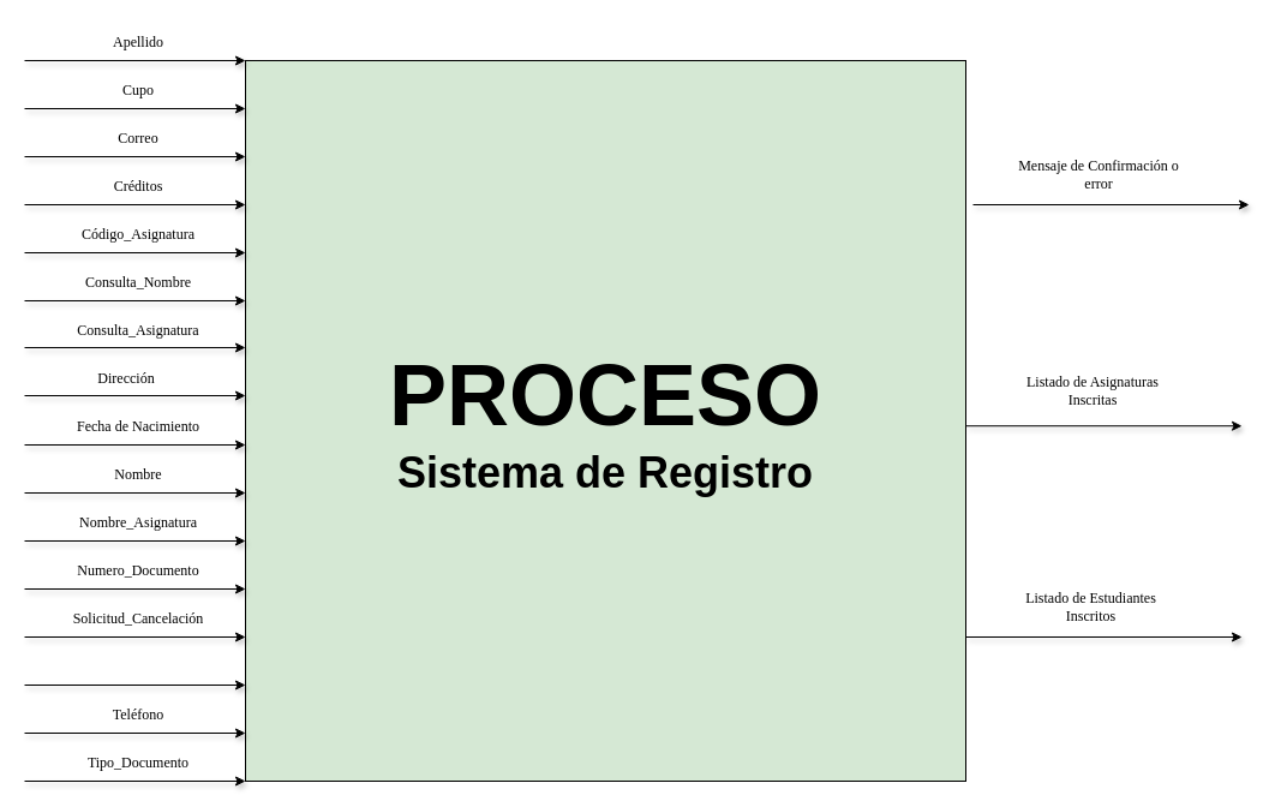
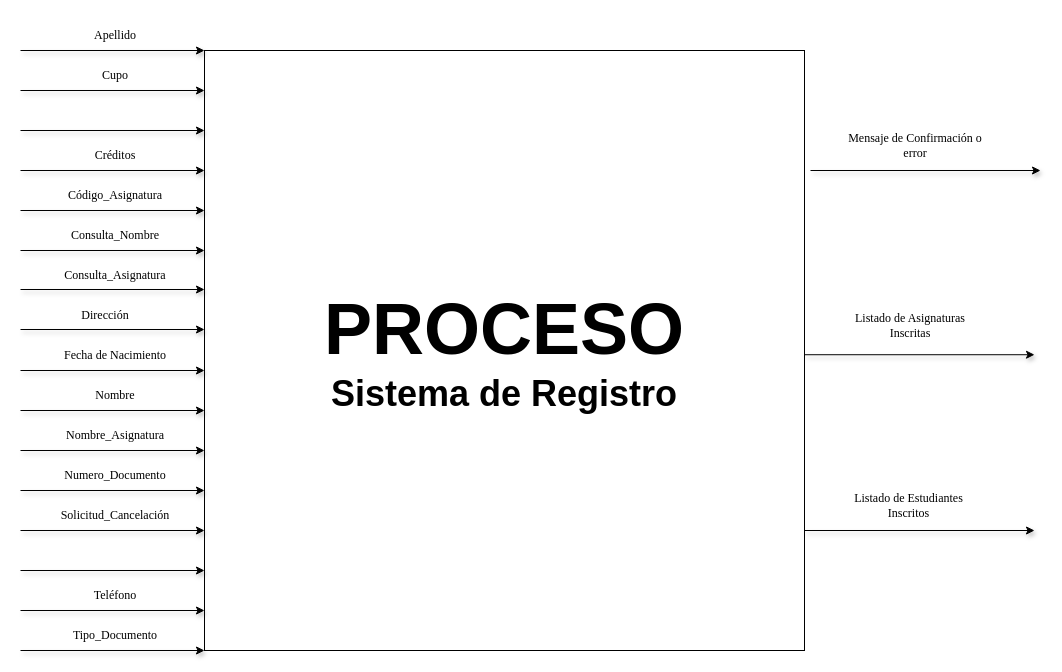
- <mxCell id="9" value="&lt;font face=&quot;Verdana&quot;&gt;Correo&lt;/font&gt;" style="text;html=1;align=center;verticalAlign=middle;whiteSpace=wrap;rounded=0;shadow=1;" parent="1" vertex="1"><mxGeometry x="40" y="100" width="150" height="30" as="geometry" /></mxCell>
- <mxCell id="2" value="&lt;b&gt;&lt;font style=&quot;font-size: 72px; color: rgb(0, 0, 0);&quot;&gt;PROCESO&lt;/font&gt;&lt;/b&gt;&lt;div&gt;&lt;b&gt;&lt;font style=&quot;color: rgb(0, 0, 0); font-size: 36px;&quot;&gt;Sistema de Registro&lt;/font&gt;&lt;/b&gt;&lt;/div&gt;" style="whiteSpace=wrap;html=1;aspect=fixed;fillColor=#d5e8d4;" parent="1" vertex="1"><mxGeometry x="204" y="50" width="600" height="600" as="geometry" /></mxCell>
+ <mxCell id="2" value="&lt;b&gt;&lt;font style=&quot;font-size: 72px; color: rgb(0, 0, 0);&quot;&gt;PROCESO&lt;/font&gt;&lt;/b&gt;&lt;div&gt;&lt;b&gt;&lt;font style=&quot;color: rgb(0, 0, 0); font-size: 36px;&quot;&gt;Sistema de Registro&lt;/font&gt;&lt;/b&gt;&lt;/div&gt;" style="whiteSpace=wrap;html=1;aspect=fixed;fillColor=#FFFFFF;" parent="1" vertex="1"><mxGeometry x="204" y="50" width="600" height="600" as="geometry" /></mxCell>
